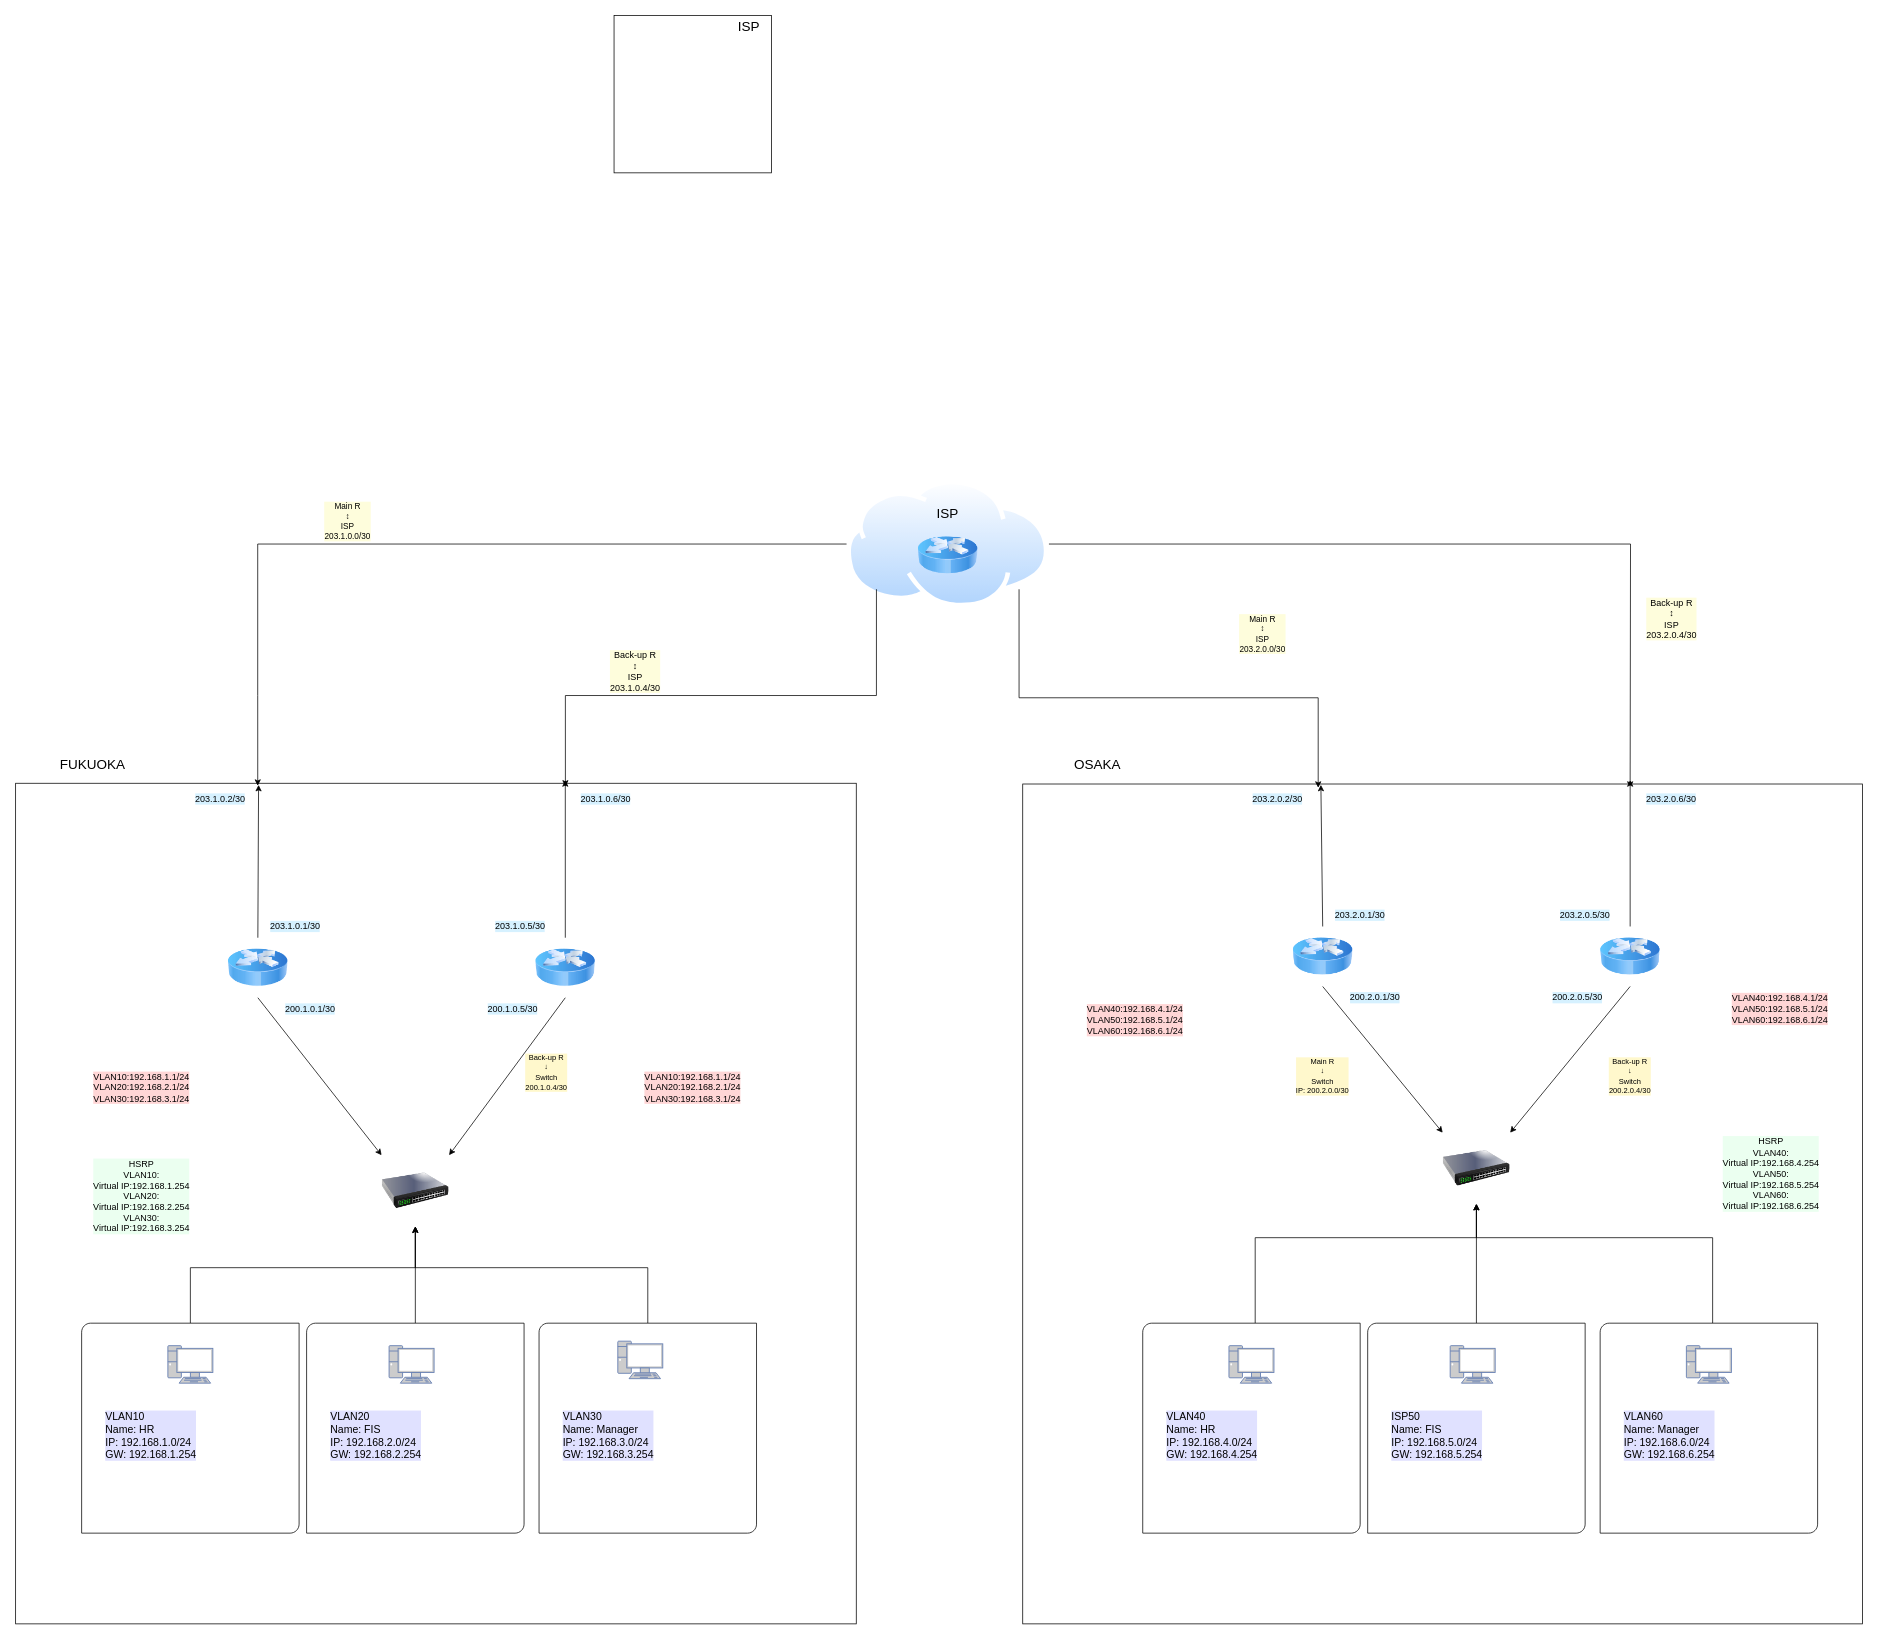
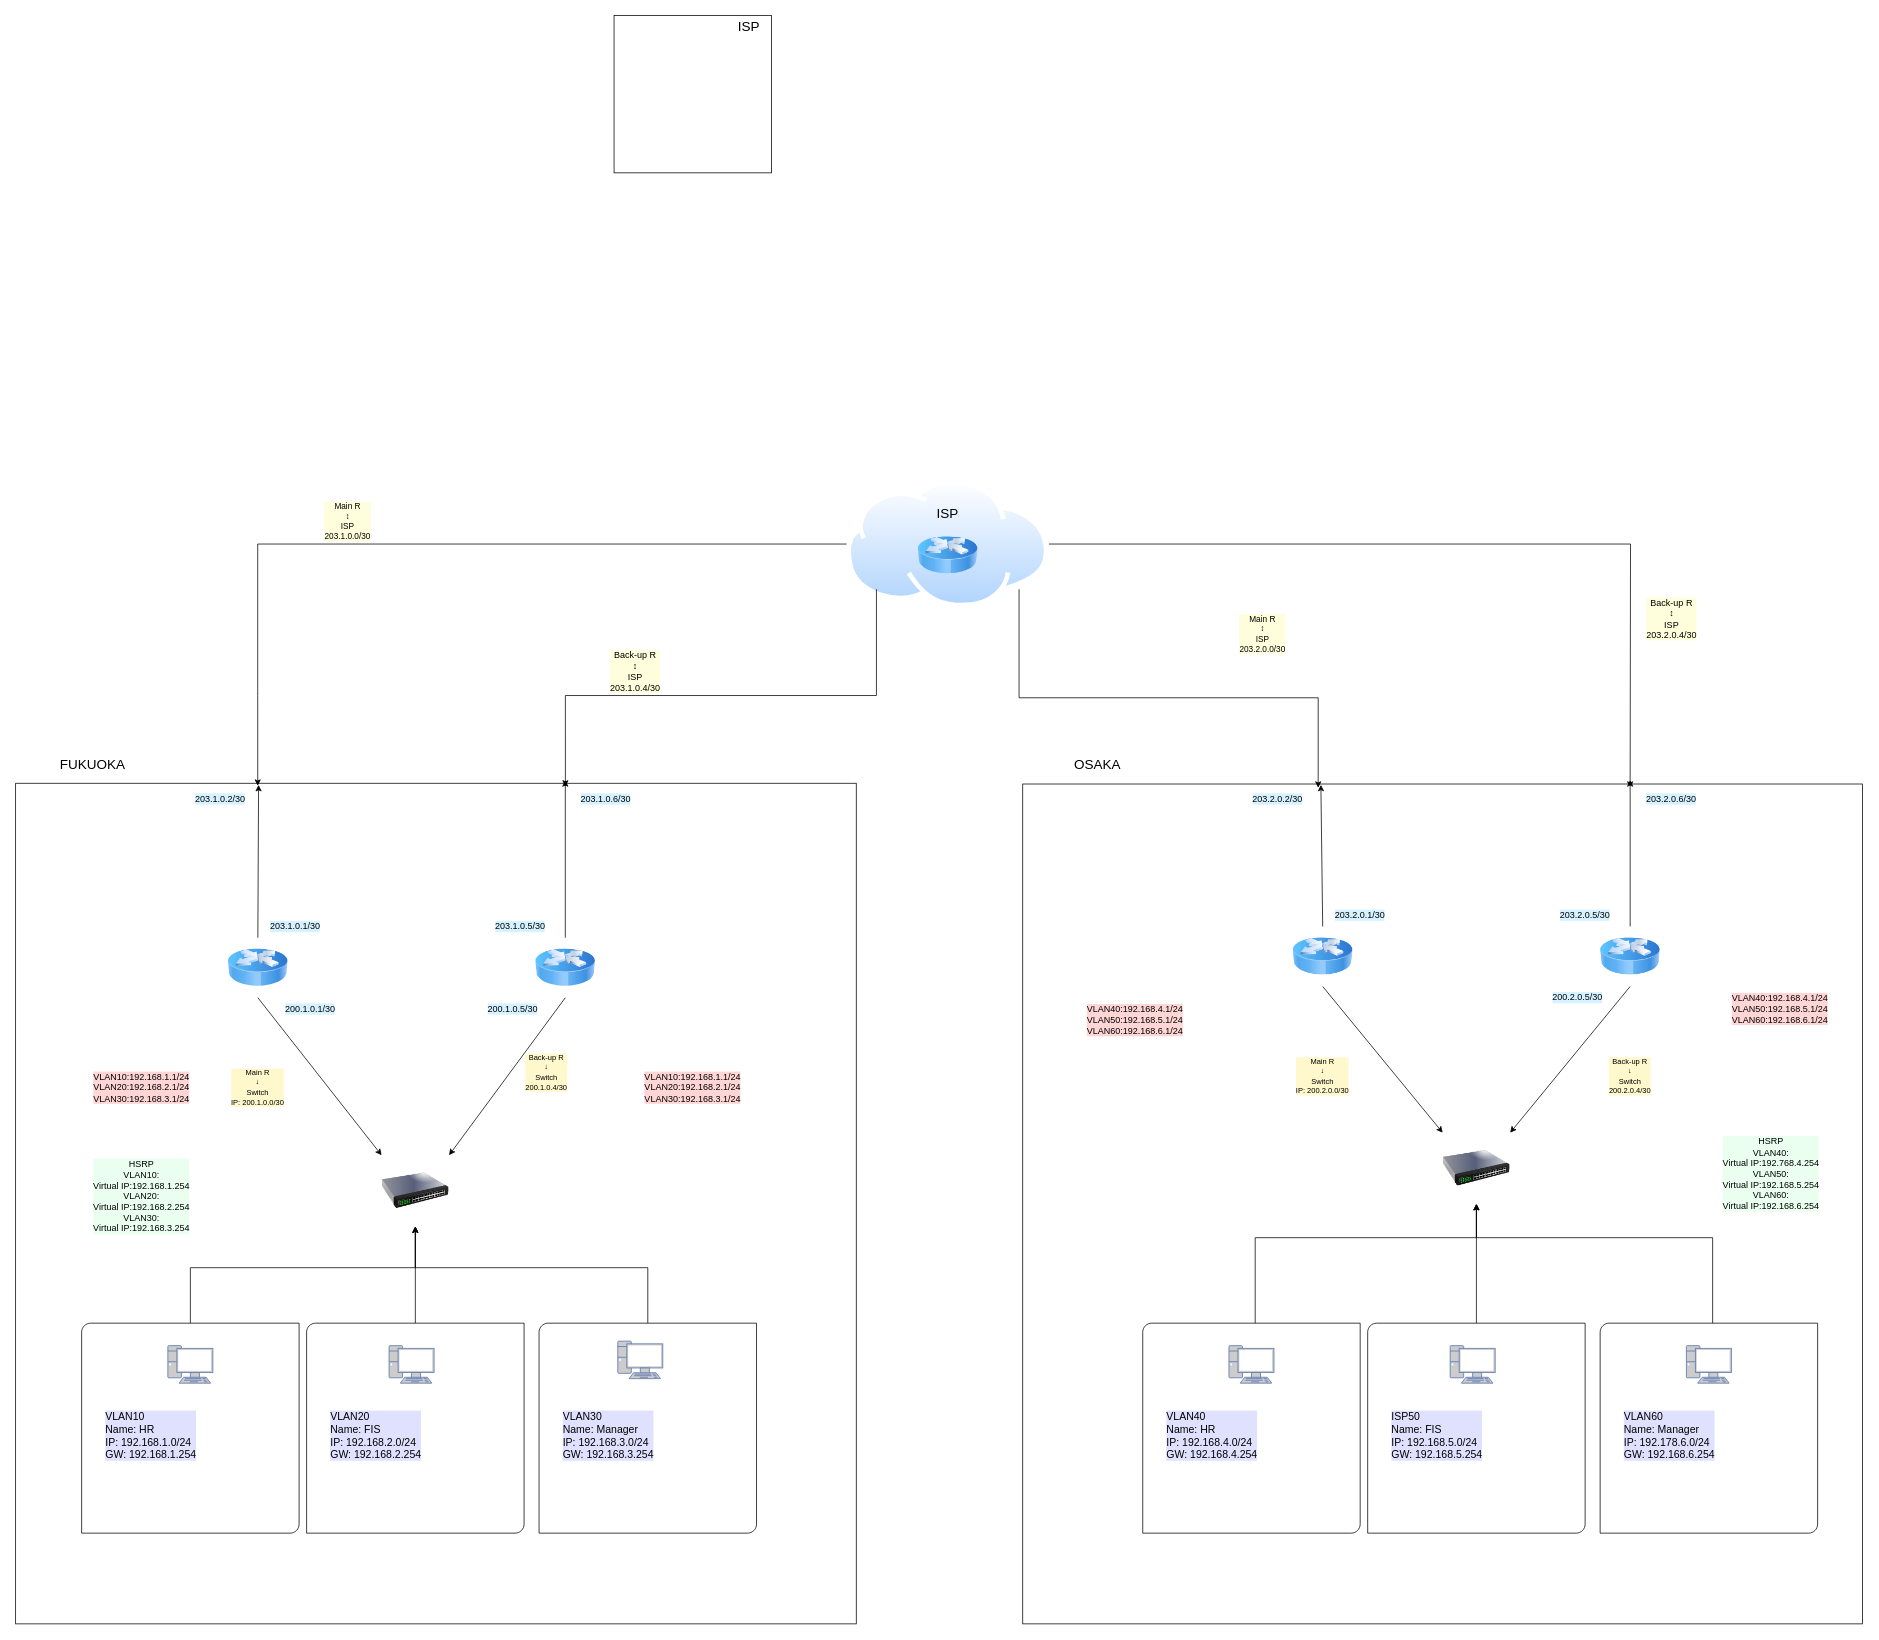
- <mxCell id="65" value="200.2.0.1/30" style="text;strokeColor=none;align=center;fillColor=none;html=1;verticalAlign=middle;whiteSpace=wrap;rounded=0;labelBackgroundColor=light-dark(#d6f1ff, #ededed);" vertex="1" parent="1"><mxGeometry x="1793" y="1315" width="80" height="30" as="geometry" /></mxCell>
+ <mxCell id="40" value="&lt;div style=&quot;font-size: 10px;&quot;&gt;Main R&lt;div&gt;↓&lt;/div&gt;&lt;/div&gt;&lt;span style=&quot;font-size: 10px;&quot;&gt;Switch&lt;/span&gt;&lt;br style=&quot;font-size: 10px;&quot;&gt;&lt;div style=&quot;font-size: 10px;&quot;&gt;IP: 200.1.0.0/30&lt;/div&gt;" style="text;strokeColor=none;align=center;fillColor=none;html=1;verticalAlign=middle;whiteSpace=wrap;rounded=0;labelBackgroundColor=light-dark(#fff8cc, #ededed);" vertex="1" parent="1"><mxGeometry x="278" y="1420" width="130" height="60" as="geometry" /></mxCell>
- <mxCell id="77" value="&lt;div&gt;HSRP&lt;/div&gt;VLAN40:&lt;div&gt;Virtual IP:192.168.4.254&lt;/div&gt;&lt;div&gt;VLAN50:&lt;br&gt;&lt;div&gt;&lt;span style=&quot;color: light-dark(rgb(0, 0, 0), rgb(255, 255, 255));&quot;&gt;Virtual IP&lt;/span&gt;:192.168.5.254&lt;/div&gt;&lt;div&gt;VLAN60:&lt;/div&gt;&lt;div&gt;&lt;span style=&quot;color: light-dark(rgb(0, 0, 0), rgb(255, 255, 255));&quot;&gt;Virtual IP&lt;/span&gt;:192.168.6.254&lt;/div&gt;&lt;/div&gt;" style="text;strokeColor=none;align=center;fillColor=none;html=1;verticalAlign=middle;whiteSpace=wrap;rounded=0;labelBackgroundColor=light-dark(#ebfff0, #ededed);" vertex="1" parent="1"><mxGeometry x="2280.5" y="1510" width="160" height="110" as="geometry" /></mxCell>
+ <mxCell id="77" value="&lt;div&gt;HSRP&lt;/div&gt;VLAN40:&lt;div&gt;Virtual IP:192.768.4.254&lt;/div&gt;&lt;div&gt;VLAN50:&lt;br&gt;&lt;div&gt;&lt;span style=&quot;color: light-dark(rgb(0, 0, 0), rgb(255, 255, 255));&quot;&gt;Virtual IP&lt;/span&gt;:192.168.5.254&lt;/div&gt;&lt;div&gt;VLAN60:&lt;/div&gt;&lt;div&gt;&lt;span style=&quot;color: light-dark(rgb(0, 0, 0), rgb(255, 255, 255));&quot;&gt;Virtual IP&lt;/span&gt;:192.168.6.254&lt;/div&gt;&lt;/div&gt;" style="text;strokeColor=none;align=center;fillColor=none;html=1;verticalAlign=middle;whiteSpace=wrap;rounded=0;labelBackgroundColor=light-dark(#ebfff0, #ededed);" vertex="1" parent="1"><mxGeometry x="2280.5" y="1510" width="160" height="110" as="geometry" /></mxCell>
- <mxCell id="58" value="VLAN60&lt;div&gt;Name: Manager&lt;/div&gt;&lt;div&gt;IP: 192.168.6.0/24&lt;/div&gt;&lt;div&gt;GW: 192.168.6.254&lt;/div&gt;" style="text;strokeColor=none;align=left;fillColor=none;html=1;verticalAlign=top;whiteSpace=wrap;rounded=0;fontSize=14;labelBackgroundColor=light-dark(#e0e1ff, #ededed);" vertex="1" parent="1"><mxGeometry x="2163" y="1874" width="230" height="130" as="geometry" /></mxCell>
+ <mxCell id="58" value="VLAN60&lt;div&gt;Name: Manager&lt;/div&gt;&lt;div&gt;IP: 192.178.6.0/24&lt;/div&gt;&lt;div&gt;GW: 192.168.6.254&lt;/div&gt;" style="text;strokeColor=none;align=left;fillColor=none;html=1;verticalAlign=top;whiteSpace=wrap;rounded=0;fontSize=14;labelBackgroundColor=light-dark(#e0e1ff, #ededed);" vertex="1" parent="1"><mxGeometry x="2163" y="1874" width="230" height="130" as="geometry" /></mxCell>
